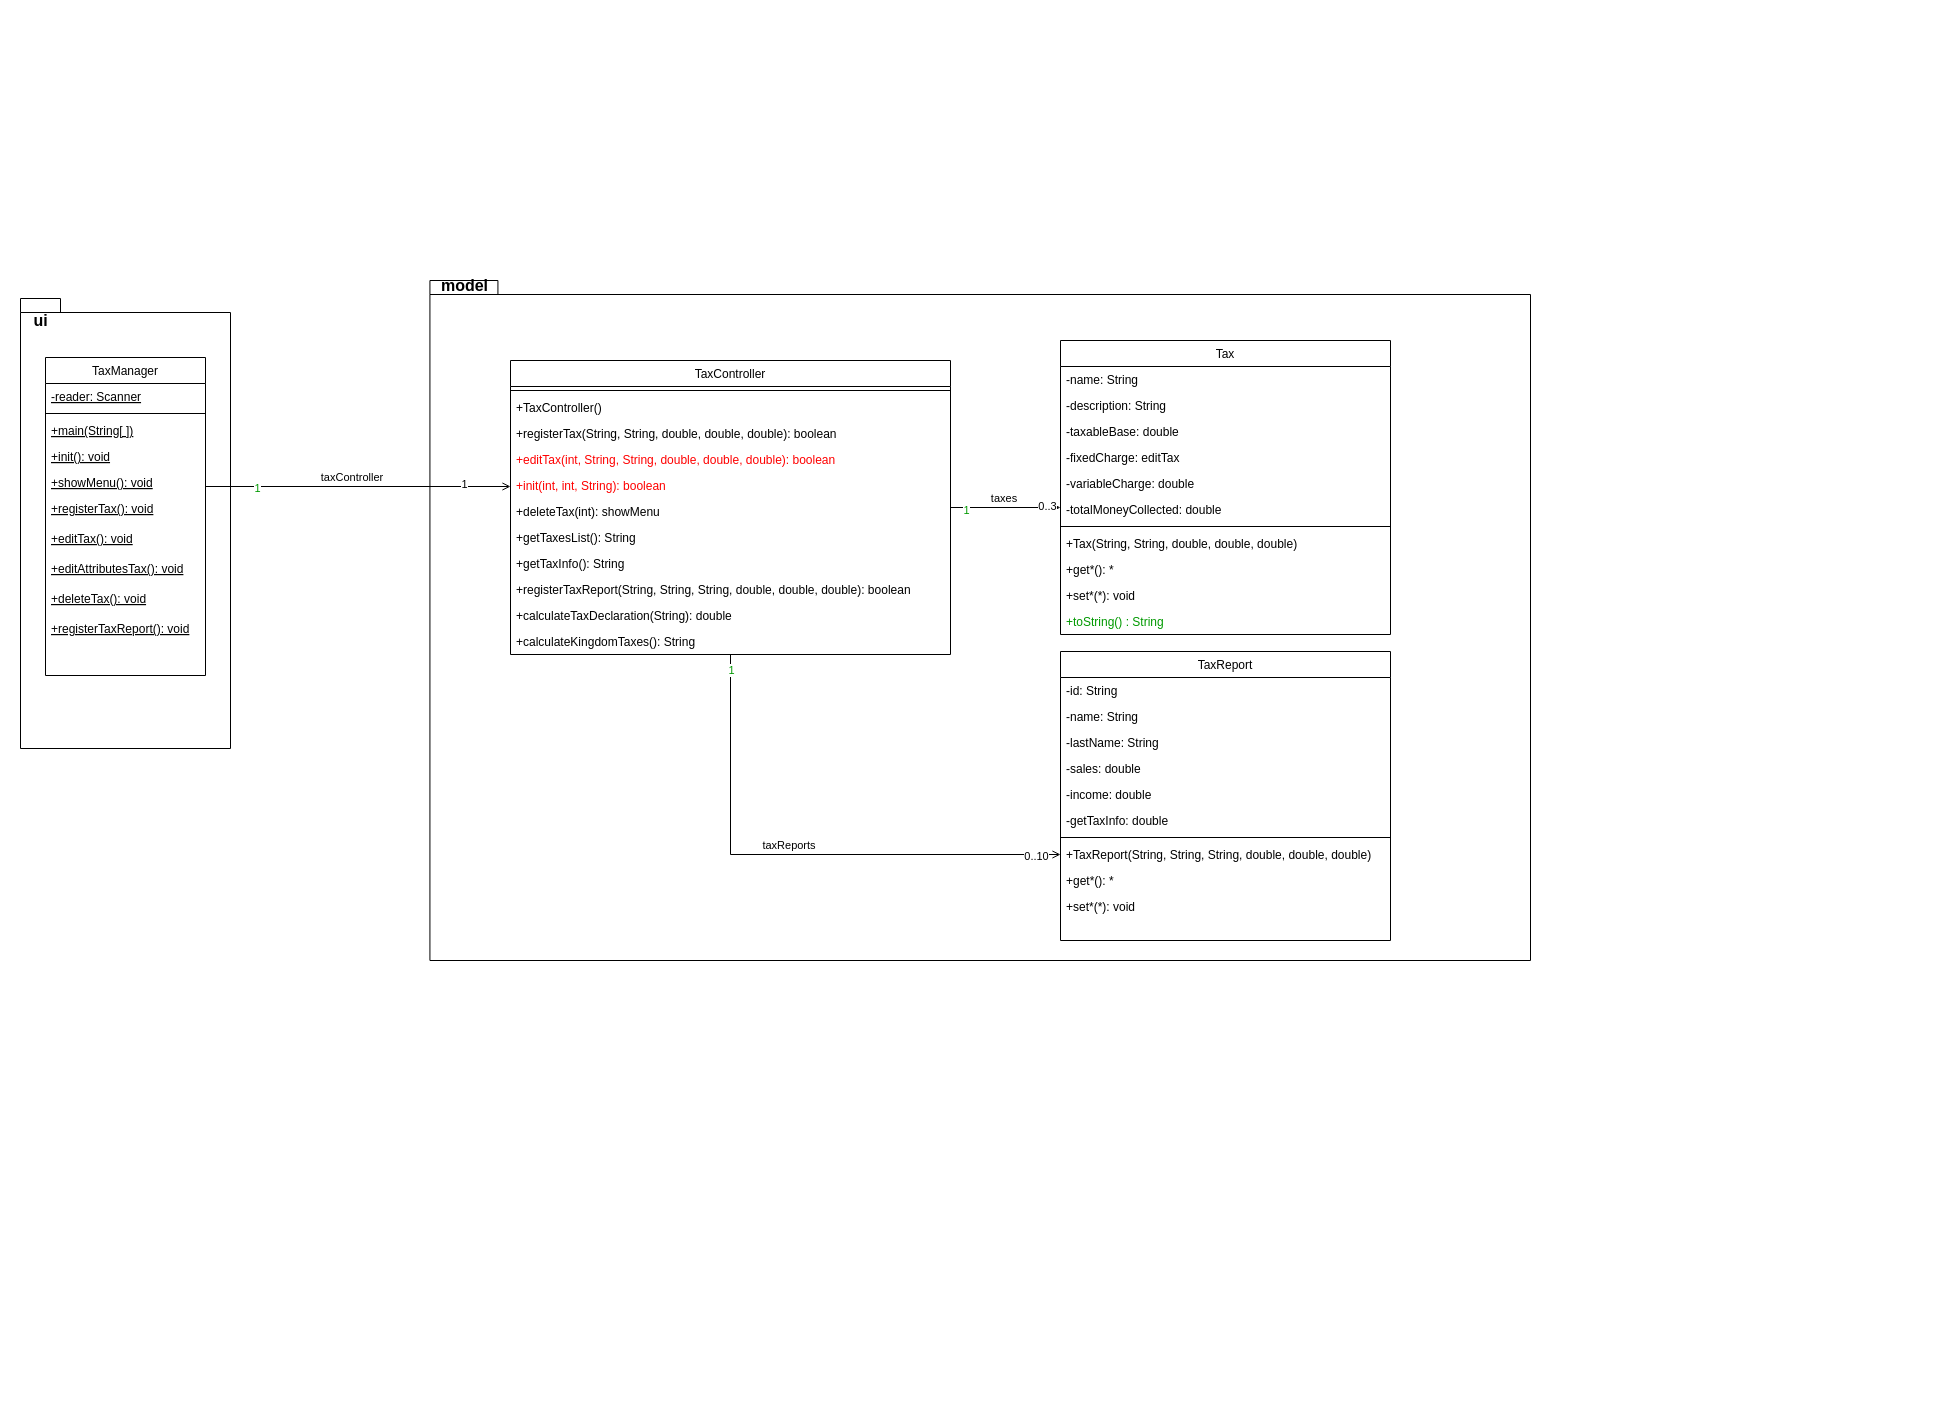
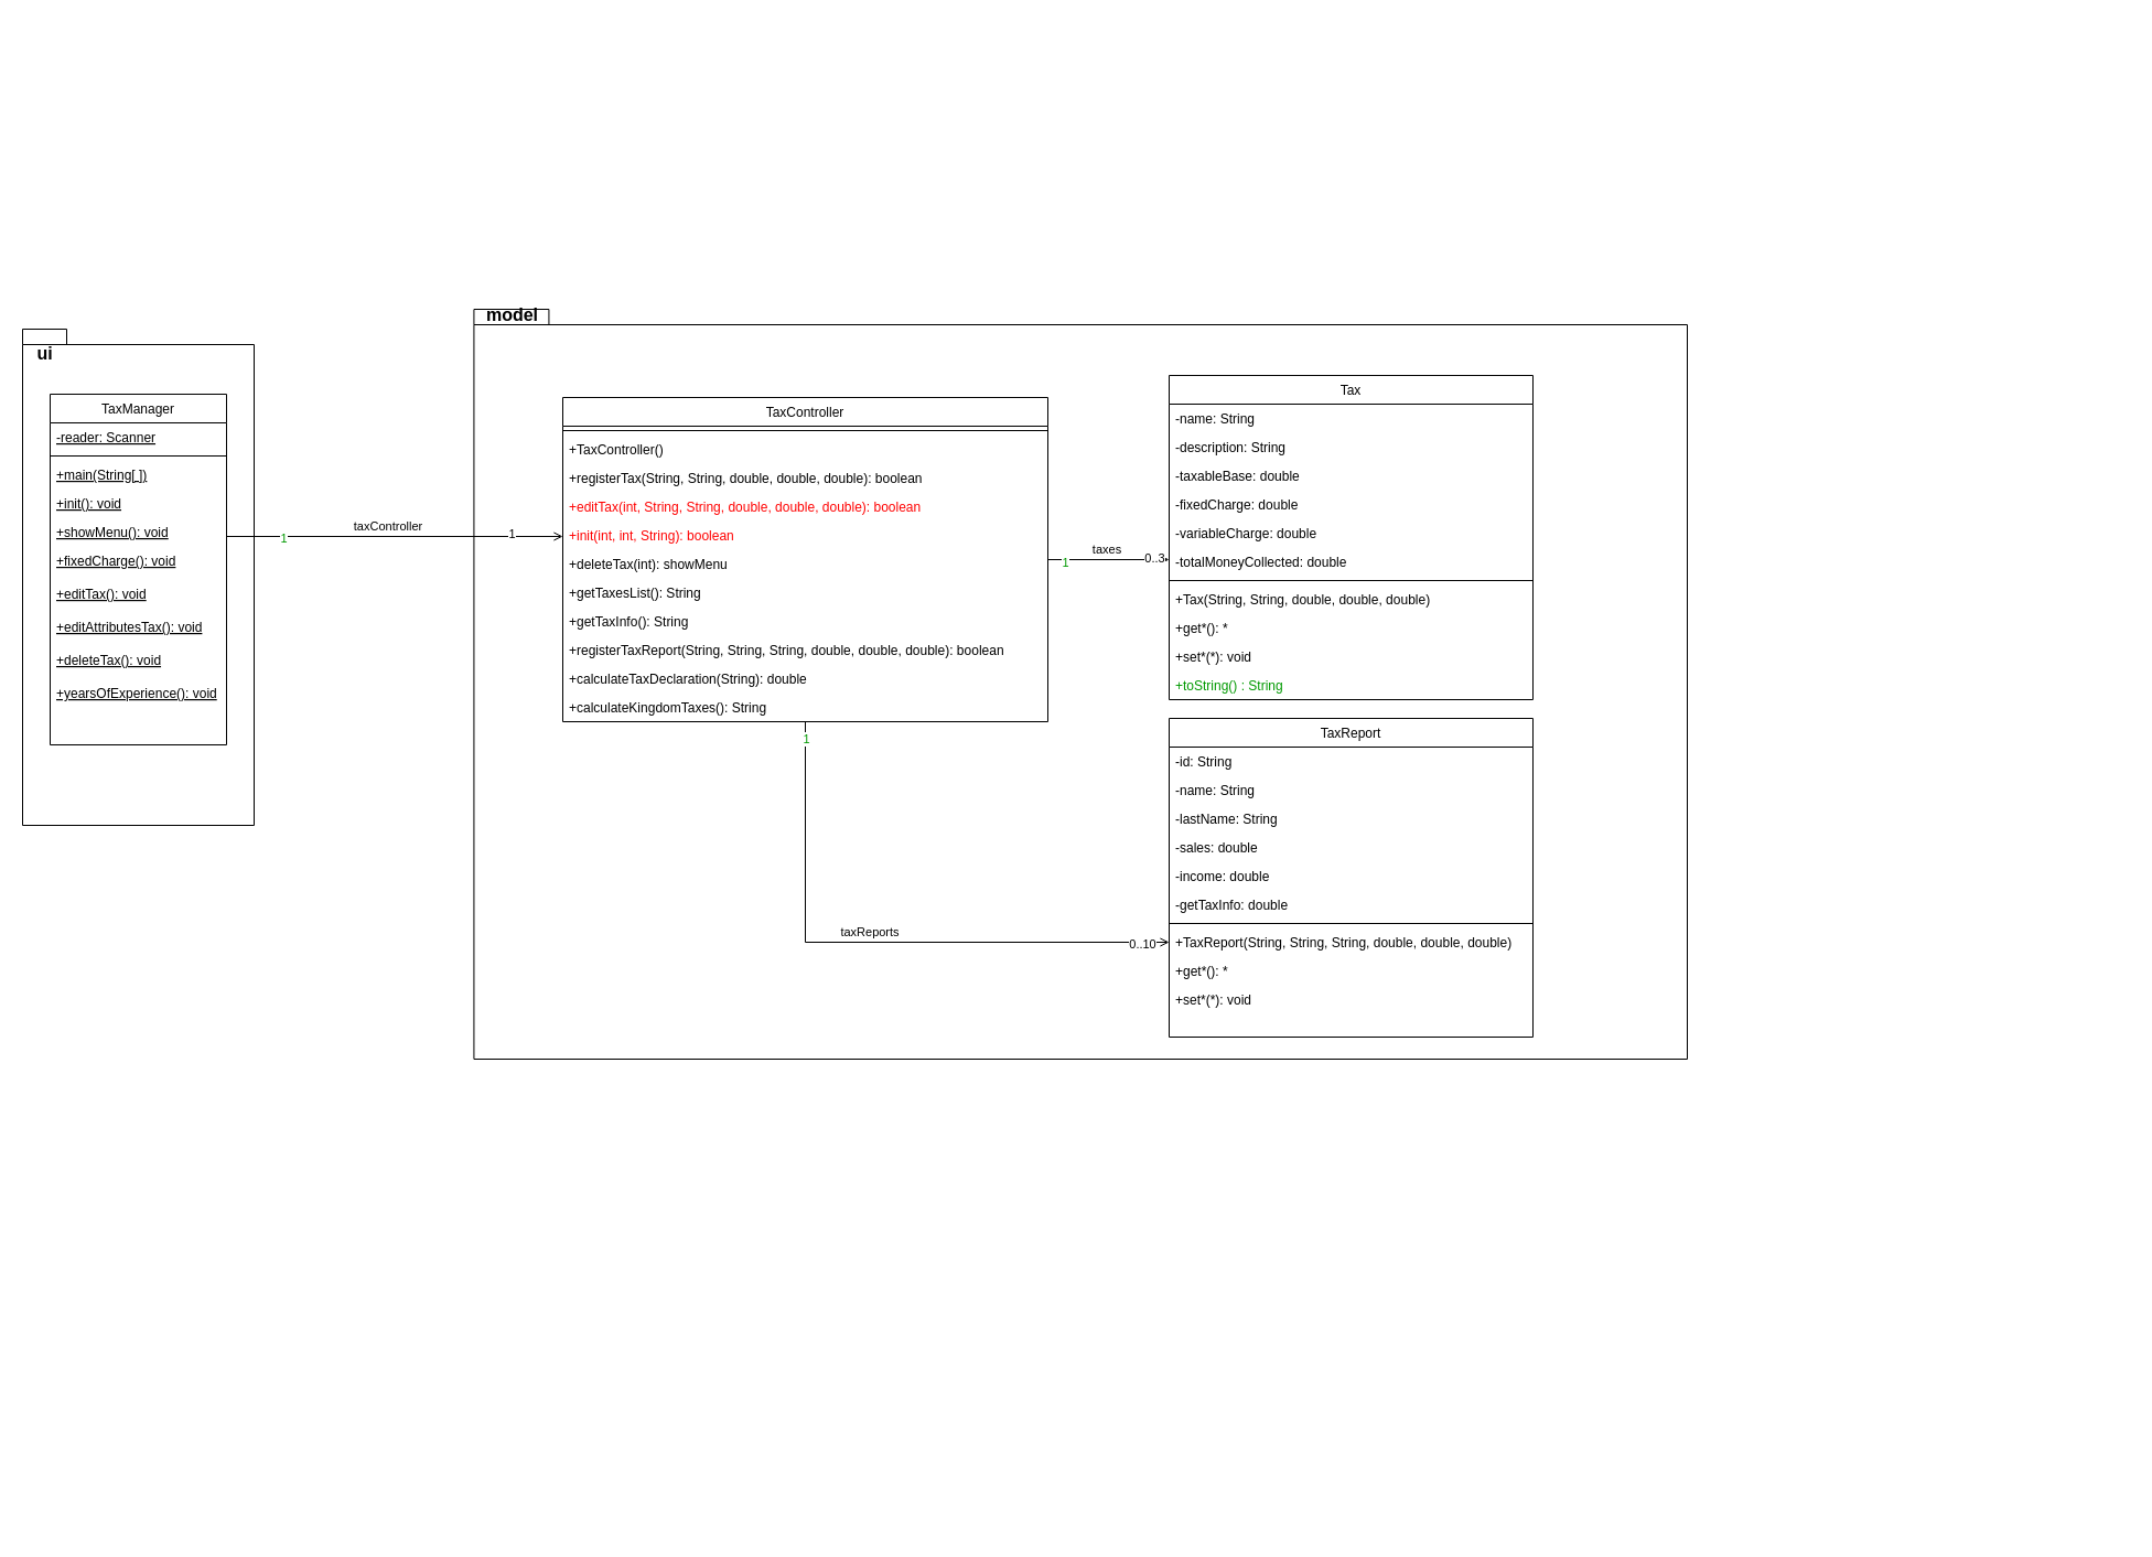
- <mxCell id="34" value="-fixedCharge: editTax" style="text;align=left;verticalAlign=top;spacingLeft=4;spacingRight=4;overflow=hidden;rotatable=0;points=[[0,0.5],[1,0.5]];portConstraint=eastwest;" parent="30" vertex="1"><mxGeometry y="104" width="330" height="26" as="geometry" /></mxCell>
+ <mxCell id="34" value="-fixedCharge: double" style="text;align=left;verticalAlign=top;spacingLeft=4;spacingRight=4;overflow=hidden;rotatable=0;points=[[0,0.5],[1,0.5]];portConstraint=eastwest;" parent="30" vertex="1"><mxGeometry y="104" width="330" height="26" as="geometry" /></mxCell>
- <mxCell id="11" value="+registerTax(): void" style="text;align=left;verticalAlign=top;spacingLeft=4;spacingRight=4;overflow=hidden;rotatable=0;points=[[0,0.5],[1,0.5]];portConstraint=eastwest;fontStyle=4" parent="5" vertex="1"><mxGeometry y="138" width="160" height="30" as="geometry" /></mxCell>
+ <mxCell id="11" value="+fixedCharge(): void" style="text;align=left;verticalAlign=top;spacingLeft=4;spacingRight=4;overflow=hidden;rotatable=0;points=[[0,0.5],[1,0.5]];portConstraint=eastwest;fontStyle=4" parent="5" vertex="1"><mxGeometry y="138" width="160" height="30" as="geometry" /></mxCell>
- <mxCell id="15" value="+registerTaxReport(): void" style="text;align=left;verticalAlign=top;spacingLeft=4;spacingRight=4;overflow=hidden;rotatable=0;points=[[0,0.5],[1,0.5]];portConstraint=eastwest;fontStyle=4" vertex="1" parent="5"><mxGeometry y="258" width="160" height="30" as="geometry" /></mxCell>
+ <mxCell id="15" value="+yearsOfExperience(): void" style="text;align=left;verticalAlign=top;spacingLeft=4;spacingRight=4;overflow=hidden;rotatable=0;points=[[0,0.5],[1,0.5]];portConstraint=eastwest;fontStyle=4" vertex="1" parent="5"><mxGeometry y="258" width="160" height="30" as="geometry" /></mxCell>
